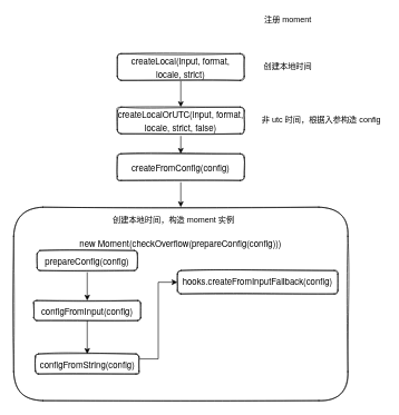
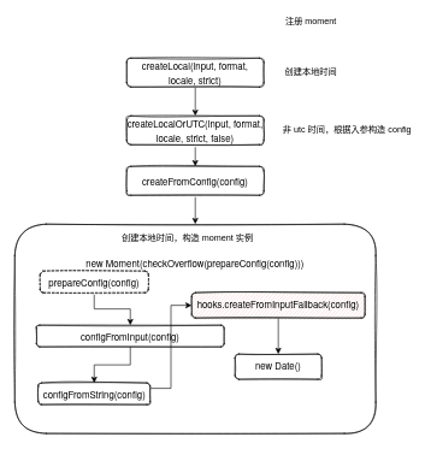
- <mxCell id="14" value="&lt;p class=&quot;p1&quot; style=&quot;margin: 0px ; font-stretch: normal ; font-size: 13px ; line-height: normal ; font-family: &amp;#34;helvetica neue&amp;#34;&quot;&gt;prepareConfig(config)&lt;/p&gt;" style="whiteSpace=wrap;html=1;rounded=1;shadow=0;glass=0;sketch=1;verticalAlign=top;" vertex="1" parent="1"><mxGeometry x="55" y="375" width="150" height="30" as="geometry" /></mxCell>
+ <mxCell id="14" value="&lt;p class=&quot;p1&quot; style=&quot;margin: 0px ; font-stretch: normal ; font-size: 13px ; line-height: normal ; font-family: &amp;#34;helvetica neue&amp;#34;&quot;&gt;prepareConfig(config)&lt;/p&gt;" style="whiteSpace=wrap;html=1;rounded=1;shadow=0;glass=0;sketch=1;verticalAlign=top;dashed=1;" vertex="1" parent="1"><mxGeometry x="55" y="375" width="150" height="30" as="geometry" /></mxCell>
- <mxCell id="20" value="&lt;p class=&quot;p1&quot; style=&quot;margin: 0px ; font-stretch: normal ; font-size: 13px ; line-height: normal ; font-family: &amp;#34;helvetica neue&amp;#34;&quot;&gt;hooks.createFromInputFallback(config)&lt;/p&gt;" style="whiteSpace=wrap;html=1;rounded=1;shadow=0;glass=0;sketch=1;verticalAlign=top;" vertex="1" parent="1"><mxGeometry x="265" y="405" width="240" height="35" as="geometry" /></mxCell>
+ <mxCell id="20" value="&lt;p class=&quot;p1&quot; style=&quot;margin: 0px ; font-stretch: normal ; font-size: 13px ; line-height: normal ; font-family: &amp;#34;helvetica neue&amp;#34;&quot;&gt;hooks.createFromInputFallback(config)&lt;/p&gt;" style="whiteSpace=wrap;html=1;rounded=1;shadow=0;glass=0;sketch=1;verticalAlign=top;fillColor=#f8cecc;" vertex="1" parent="1"><mxGeometry x="265" y="405" width="240" height="35" as="geometry" /></mxCell>
- <mxCell id="16" value="&lt;p class=&quot;p1&quot; style=&quot;margin: 0px ; font-stretch: normal ; font-size: 13px ; line-height: normal ; font-family: &amp;#34;helvetica neue&amp;#34;&quot;&gt;configFromInput(config)&lt;/p&gt;" style="whiteSpace=wrap;html=1;rounded=1;shadow=0;glass=0;sketch=1;verticalAlign=top;" vertex="1" parent="1"><mxGeometry x="50" y="450" width="160" height="30" as="geometry" /></mxCell>
+ <mxCell id="16" value="&lt;p class=&quot;p1&quot; style=&quot;margin: 0px ; font-stretch: normal ; font-size: 13px ; line-height: normal ; font-family: &amp;#34;helvetica neue&amp;#34;&quot;&gt;configFromInput(config)&lt;/p&gt;" style="whiteSpace=wrap;html=1;rounded=1;shadow=0;glass=0;sketch=1;verticalAlign=top;" vertex="1" parent="1"><mxGeometry x="50" y="450" width="260" height="30" as="geometry" /></mxCell>
+ <mxCell id="19" style="edgeStyle=orthogonalEdgeStyle;rounded=0;orthogonalLoop=1;jettySize=auto;html=1;exitX=0.5;exitY=1;exitDx=0;exitDy=0;entryX=0.5;entryY=0;entryDx=0;entryDy=0;" edge="1" parent="1" source="20" target="21"><mxGeometry relative="1" as="geometry" /></mxCell>
+ <mxCell id="21" value="&lt;p class=&quot;p1&quot; style=&quot;margin: 0px ; font-stretch: normal ; font-size: 13px ; line-height: normal ; font-family: &amp;#34;helvetica neue&amp;#34;&quot;&gt;new Date()&lt;/p&gt;" style="whiteSpace=wrap;html=1;rounded=1;shadow=0;glass=0;sketch=1;verticalAlign=top;" vertex="1" parent="1"><mxGeometry x="325" y="490" width="120" height="35" as="geometry" /></mxCell>
